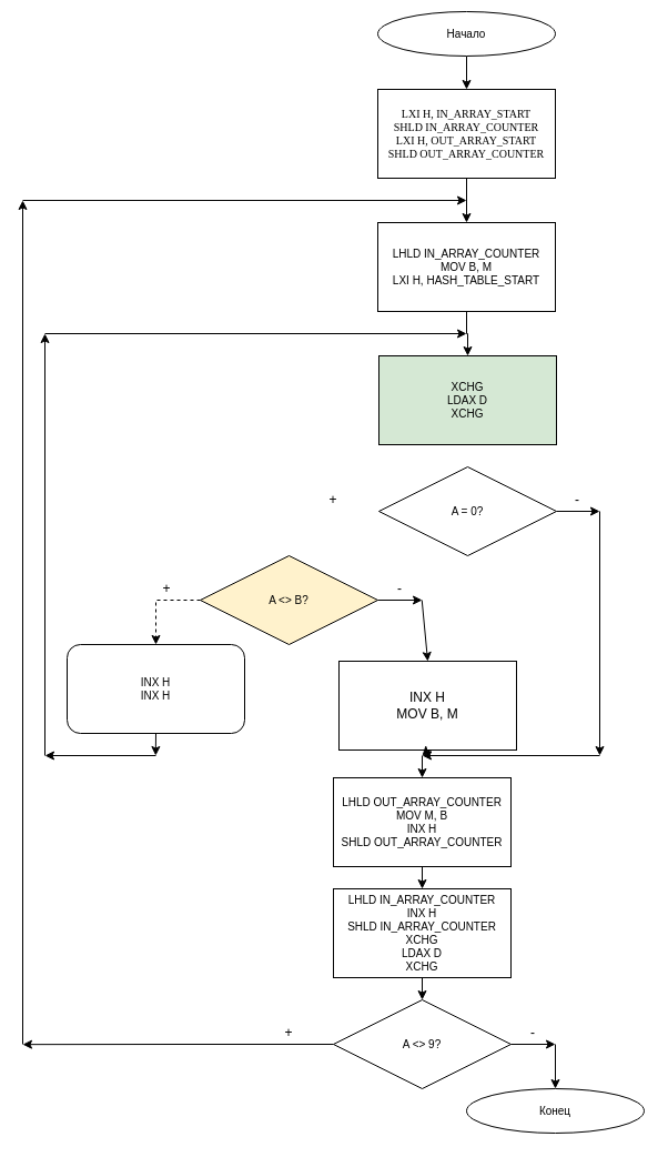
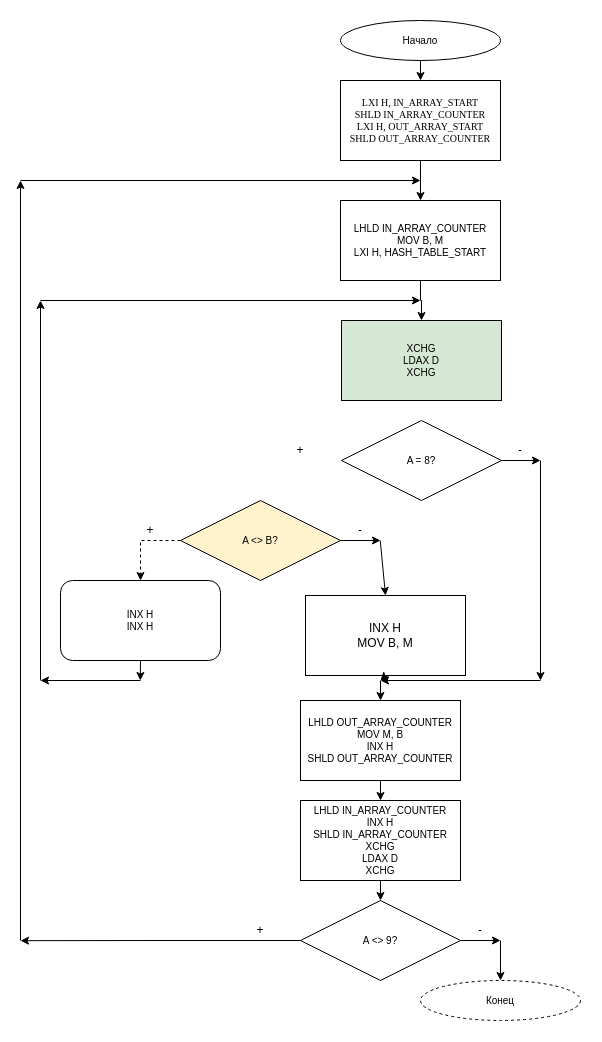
- <mxCell id="3" value="Начало" style="ellipse;whiteSpace=wrap;html=1;fontSize=10;" parent="1" vertex="1"><mxGeometry x="340" y="10" width="160" height="40" as="geometry" /></mxCell>
+ <mxCell id="3" value="Начало" style="ellipse;whiteSpace=wrap;html=1;fontSize=10;" parent="1" vertex="1"><mxGeometry width="160" height="40" as="geometry" x="340" y="20" /></mxCell>
- <mxCell id="9" value="A = 0?" style="rhombus;whiteSpace=wrap;html=1;fontSize=10;" vertex="1" parent="1"><mxGeometry x="341" y="420" width="160" height="80" as="geometry" /></mxCell>
+ <mxCell id="9" value="A = 8?" style="rhombus;whiteSpace=wrap;html=1;fontSize=10;" vertex="1" parent="1"><mxGeometry x="341" y="420" width="160" height="80" as="geometry" /></mxCell>
- <mxCell id="38" value="Конец" style="ellipse;whiteSpace=wrap;html=1;fontSize=10;" vertex="1" parent="1"><mxGeometry x="420" y="980" width="160" height="40" as="geometry" /></mxCell>
+ <mxCell id="38" value="Конец" style="ellipse;whiteSpace=wrap;html=1;fontSize=10;dashed=1;" vertex="1" parent="1"><mxGeometry x="420" y="980" width="160" height="40" as="geometry" /></mxCell>
